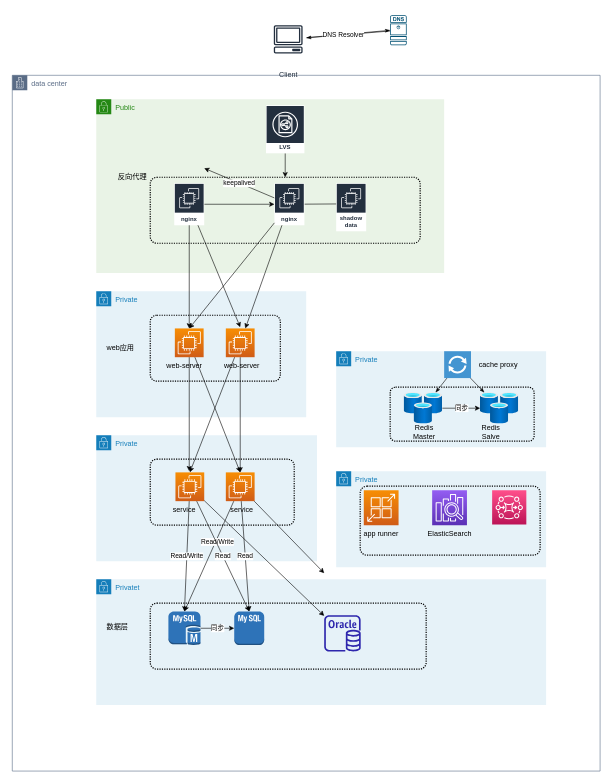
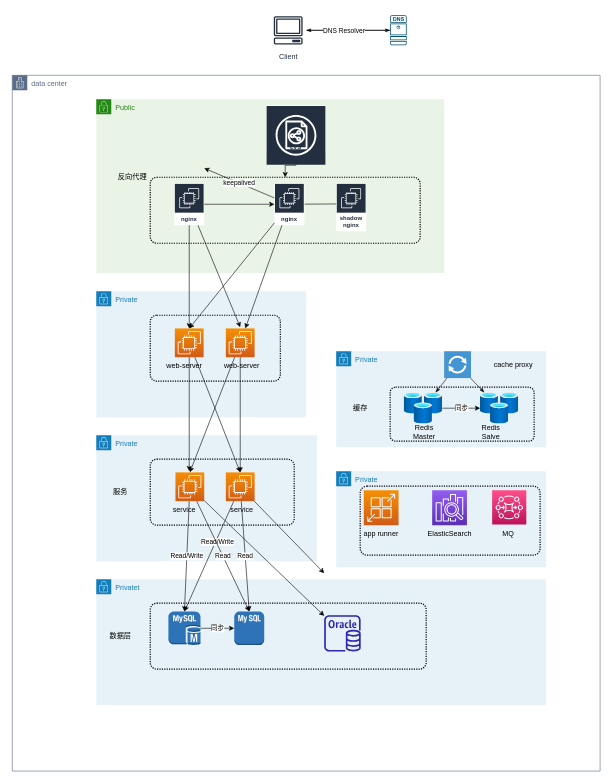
- <mxCell id="71" value="Client" style="sketch=0;outlineConnect=0;fontColor=#232F3E;gradientColor=none;strokeColor=#232F3E;fillColor=#ffffff;dashed=0;verticalLabelPosition=bottom;verticalAlign=top;align=center;html=1;fontSize=12;fontStyle=0;aspect=fixed;shape=mxgraph.aws4.resourceIcon;resIcon=mxgraph.aws4.client;" vertex="1" parent="1"><mxGeometry x="450" y="20" width="60" height="90" as="geometry" /></mxCell>
+ <mxCell id="71" value="Client" style="sketch=0;outlineConnect=0;fontColor=#232F3E;gradientColor=none;strokeColor=#232F3E;fillColor=#ffffff;dashed=0;verticalLabelPosition=bottom;verticalAlign=top;align=center;html=1;fontSize=12;fontStyle=0;aspect=fixed;shape=mxgraph.aws4.resourceIcon;resIcon=mxgraph.aws4.client;" vertex="1" parent="1"><mxGeometry x="450" y="20" width="60" height="60" as="geometry" /></mxCell>
- <mxCell id="10" value="LVS" style="sketch=0;outlineConnect=0;fontColor=#232F3E;gradientColor=none;strokeColor=#ffffff;fillColor=#232F3E;dashed=0;verticalLabelPosition=middle;verticalAlign=bottom;align=center;html=1;whiteSpace=wrap;fontSize=10;fontStyle=1;spacing=3;shape=mxgraph.aws4.productIcon;prIcon=mxgraph.aws4.classic_load_balancer;" parent="3" vertex="1"><mxGeometry x="283" y="10" width="64" height="80" as="geometry" /></mxCell>
+ <mxCell id="10" value="LVS" style="sketch=0;outlineConnect=0;fontColor=#232F3E;gradientColor=none;strokeColor=#ffffff;fillColor=#232F3E;dashed=0;verticalLabelPosition=middle;verticalAlign=bottom;align=center;html=1;whiteSpace=wrap;fontSize=10;fontStyle=1;spacing=3;shape=mxgraph.aws4.productIcon;prIcon=mxgraph.aws4.classic_load_balancer;" parent="3" vertex="1"><mxGeometry x="283" y="10" width="100" height="80" as="geometry" /></mxCell>
- <mxCell id="11" value="shadow data" style="sketch=0;outlineConnect=0;fontColor=#232F3E;gradientColor=none;strokeColor=#ffffff;fillColor=#232F3E;dashed=0;verticalLabelPosition=middle;verticalAlign=bottom;align=center;html=1;whiteSpace=wrap;fontSize=10;fontStyle=1;spacing=3;shape=mxgraph.aws4.productIcon;prIcon=mxgraph.aws4.ec2;" vertex="1" parent="3"><mxGeometry x="400" y="140" width="50" height="80" as="geometry" /></mxCell>
+ <mxCell id="11" value="shadow nginx" style="sketch=0;outlineConnect=0;fontColor=#232F3E;gradientColor=none;strokeColor=#ffffff;fillColor=#232F3E;dashed=0;verticalLabelPosition=middle;verticalAlign=bottom;align=center;html=1;whiteSpace=wrap;fontSize=10;fontStyle=1;spacing=3;shape=mxgraph.aws4.productIcon;prIcon=mxgraph.aws4.ec2;" vertex="1" parent="3"><mxGeometry x="400" y="140" width="50" height="80" as="geometry" /></mxCell>
- <mxCell id="14" value="web应用" style="text;html=1;align=center;verticalAlign=middle;resizable=0;points=[];autosize=1;strokeColor=none;fillColor=none;" parent="12" vertex="1"><mxGeometry x="5" y="80" width="70" height="30" as="geometry" /></mxCell>
- <mxCell id="45" value="cache proxy" style="text;html=1;align=center;verticalAlign=middle;resizable=0;points=[];autosize=1;strokeColor=none;fillColor=none;" vertex="1" parent="34"><mxGeometry x="224.8" y="7.4" width="90" height="30" as="geometry" /></mxCell>
+ <mxCell id="45" value="cache proxy" style="text;html=1;align=center;verticalAlign=middle;resizable=0;points=[];autosize=1;strokeColor=none;fillColor=none;" vertex="1" parent="34"><mxGeometry x="249.8" y="7.4" width="90" height="30" as="geometry" /></mxCell>
+ <mxCell id="36" value="缓存" style="text;html=1;align=center;verticalAlign=middle;resizable=0;points=[];autosize=1;strokeColor=none;fillColor=none;" vertex="1" parent="34"><mxGeometry x="15" y="80" width="50" height="30" as="geometry" /></mxCell>
+ <mxCell id="21" value="服务" style="text;html=1;align=center;verticalAlign=middle;resizable=0;points=[];autosize=1;strokeColor=none;fillColor=none;" parent="19" vertex="1"><mxGeometry x="15" y="80" width="50" height="30" as="geometry" /></mxCell>
+ <mxCell id="62" value="MQ" style="text;html=1;strokeColor=none;fillColor=none;align=center;verticalAlign=middle;whiteSpace=wrap;rounded=0;" vertex="1" parent="58"><mxGeometry x="257" y="90" width="60" height="30" as="geometry" /></mxCell>
- <mxCell id="48" value="数据层" style="text;html=1;align=center;verticalAlign=middle;resizable=0;points=[];autosize=1;strokeColor=none;fillColor=none;" vertex="1" parent="46"><mxGeometry x="5" y="65" width="60" height="30" as="geometry" /></mxCell>
+ <mxCell id="48" value="数据层" style="text;html=1;align=center;verticalAlign=middle;resizable=0;points=[];autosize=1;strokeColor=none;fillColor=none;" vertex="1" parent="46"><mxGeometry x="10" y="80" width="60" height="30" as="geometry" /></mxCell>
